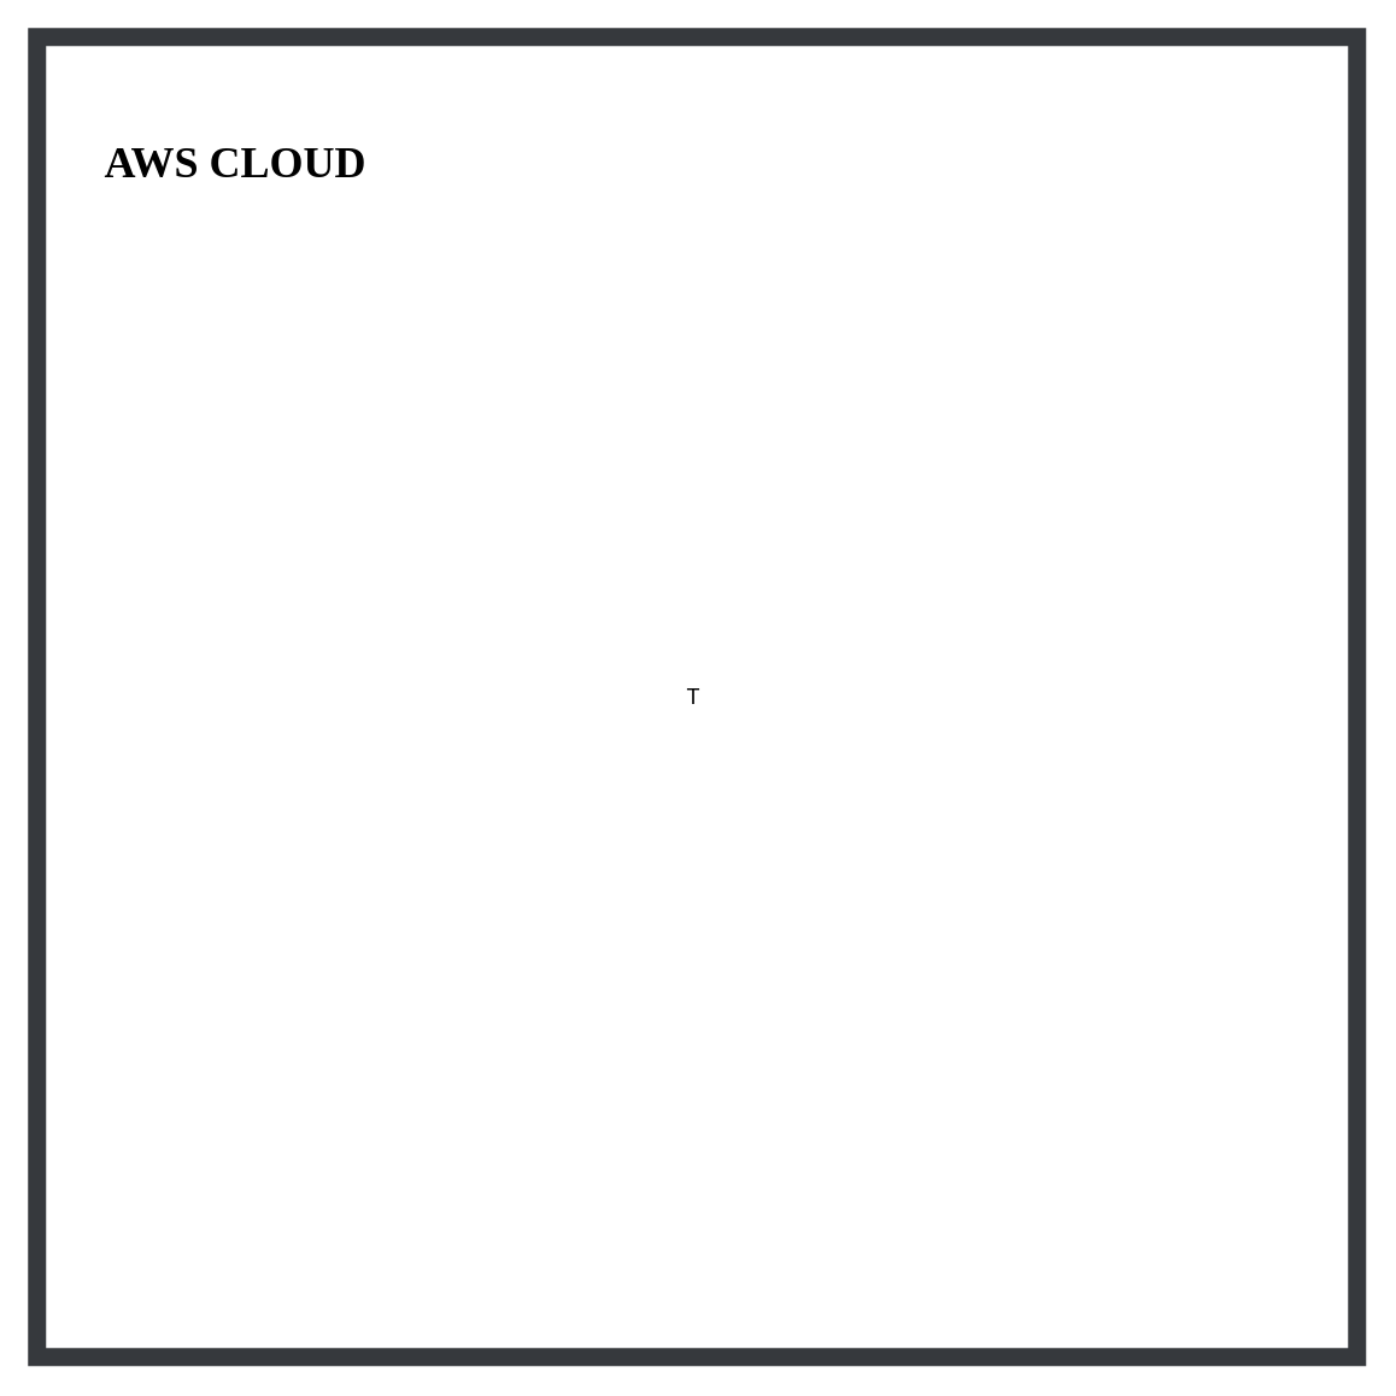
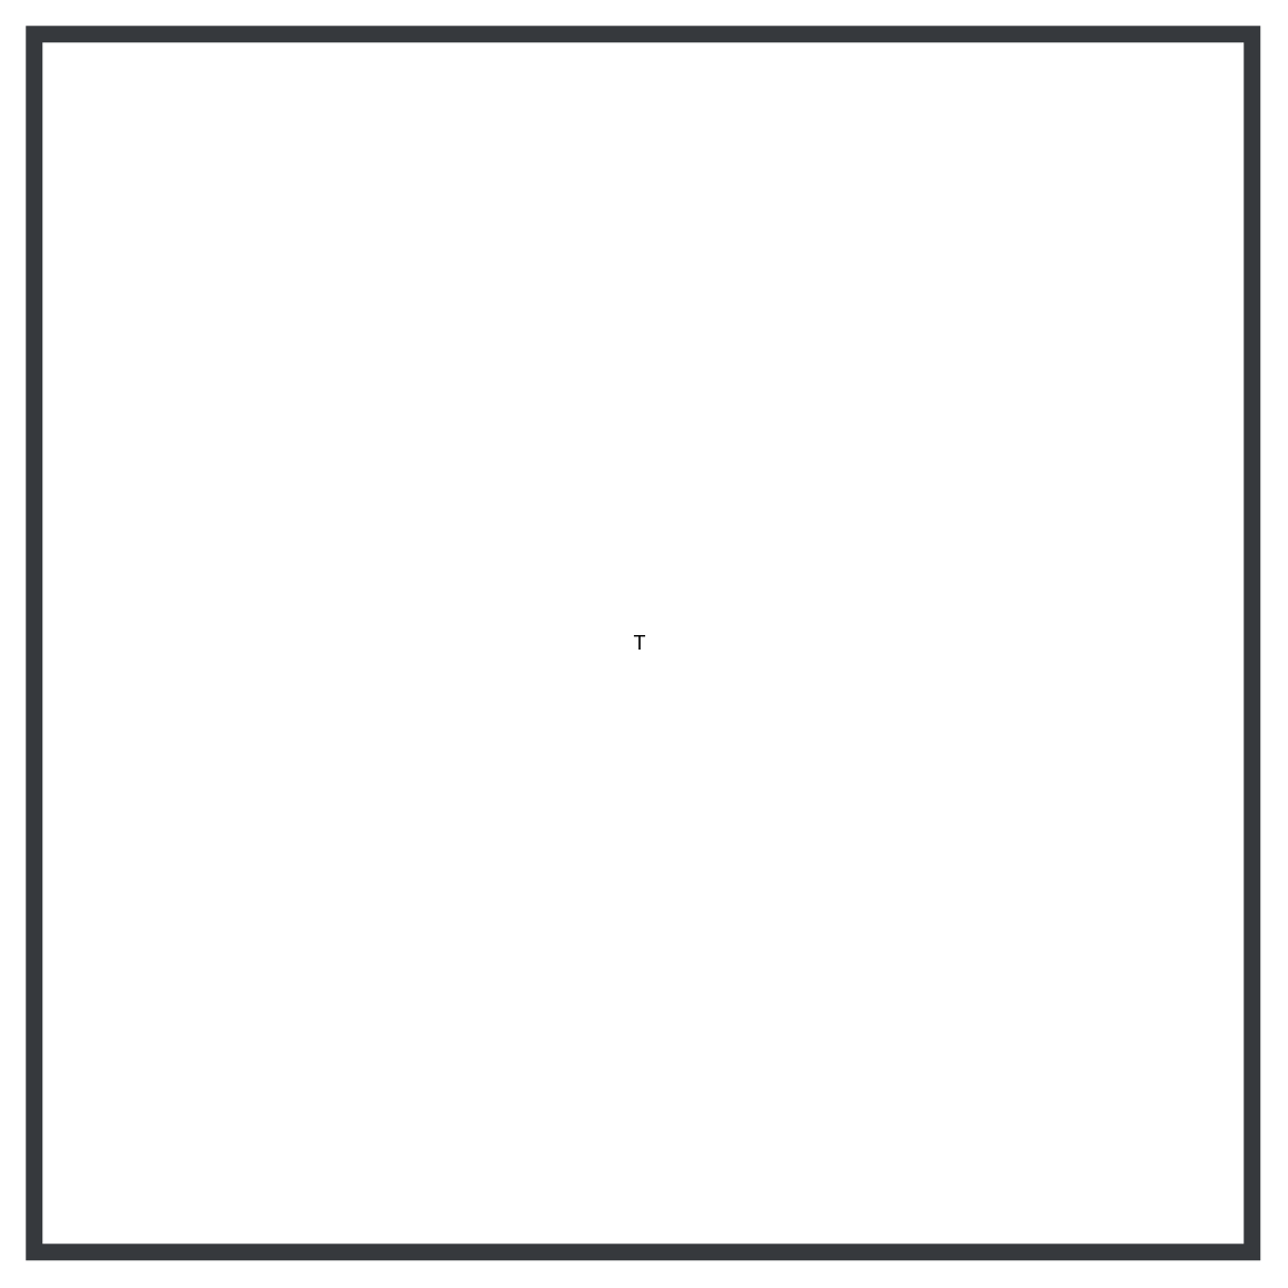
- <mxCell id="3" value="&lt;h1&gt;&lt;font face=&quot;Times New Roman&quot; style=&quot;color: light-dark(rgb(0, 0, 0), rgb(0, 0, 0));&quot;&gt;AWS CLOUD&lt;/font&gt;&lt;/h1&gt;" style="rounded=0;whiteSpace=wrap;html=1;fillColor=none;strokeColor=none;" vertex="1" parent="1"><mxGeometry x="40" y="60" width="180" height="60" as="geometry" /></mxCell>
